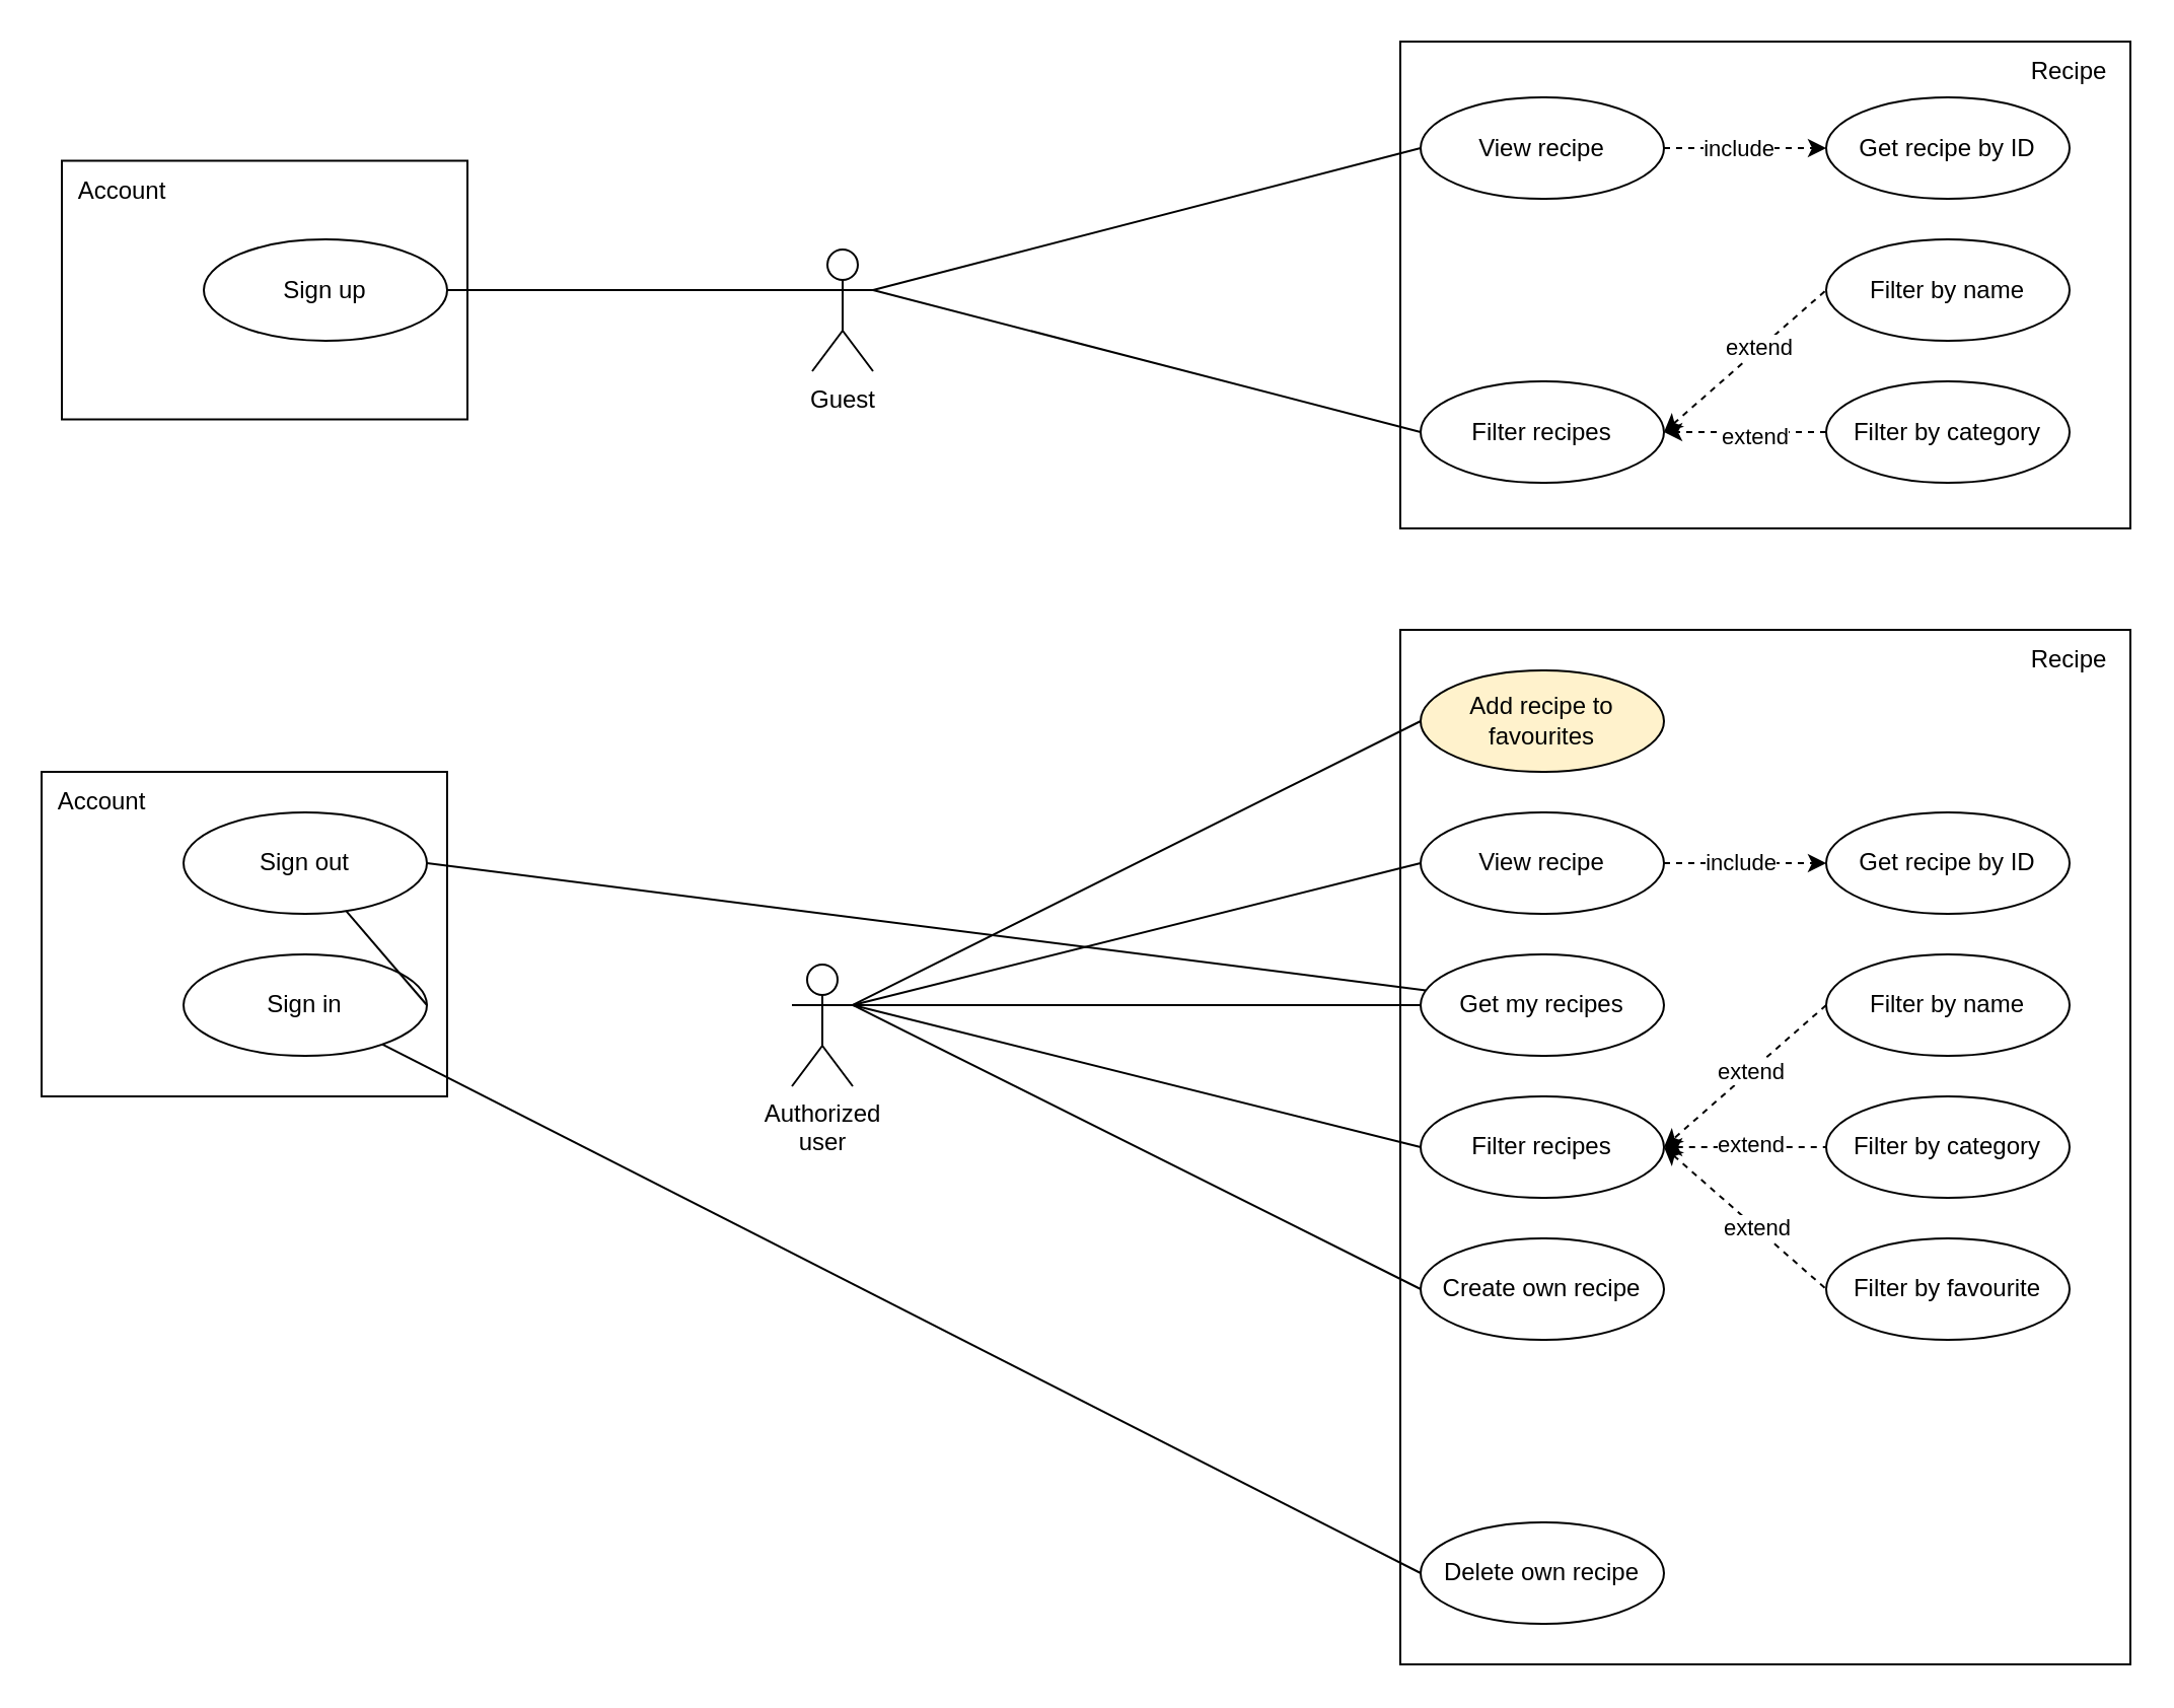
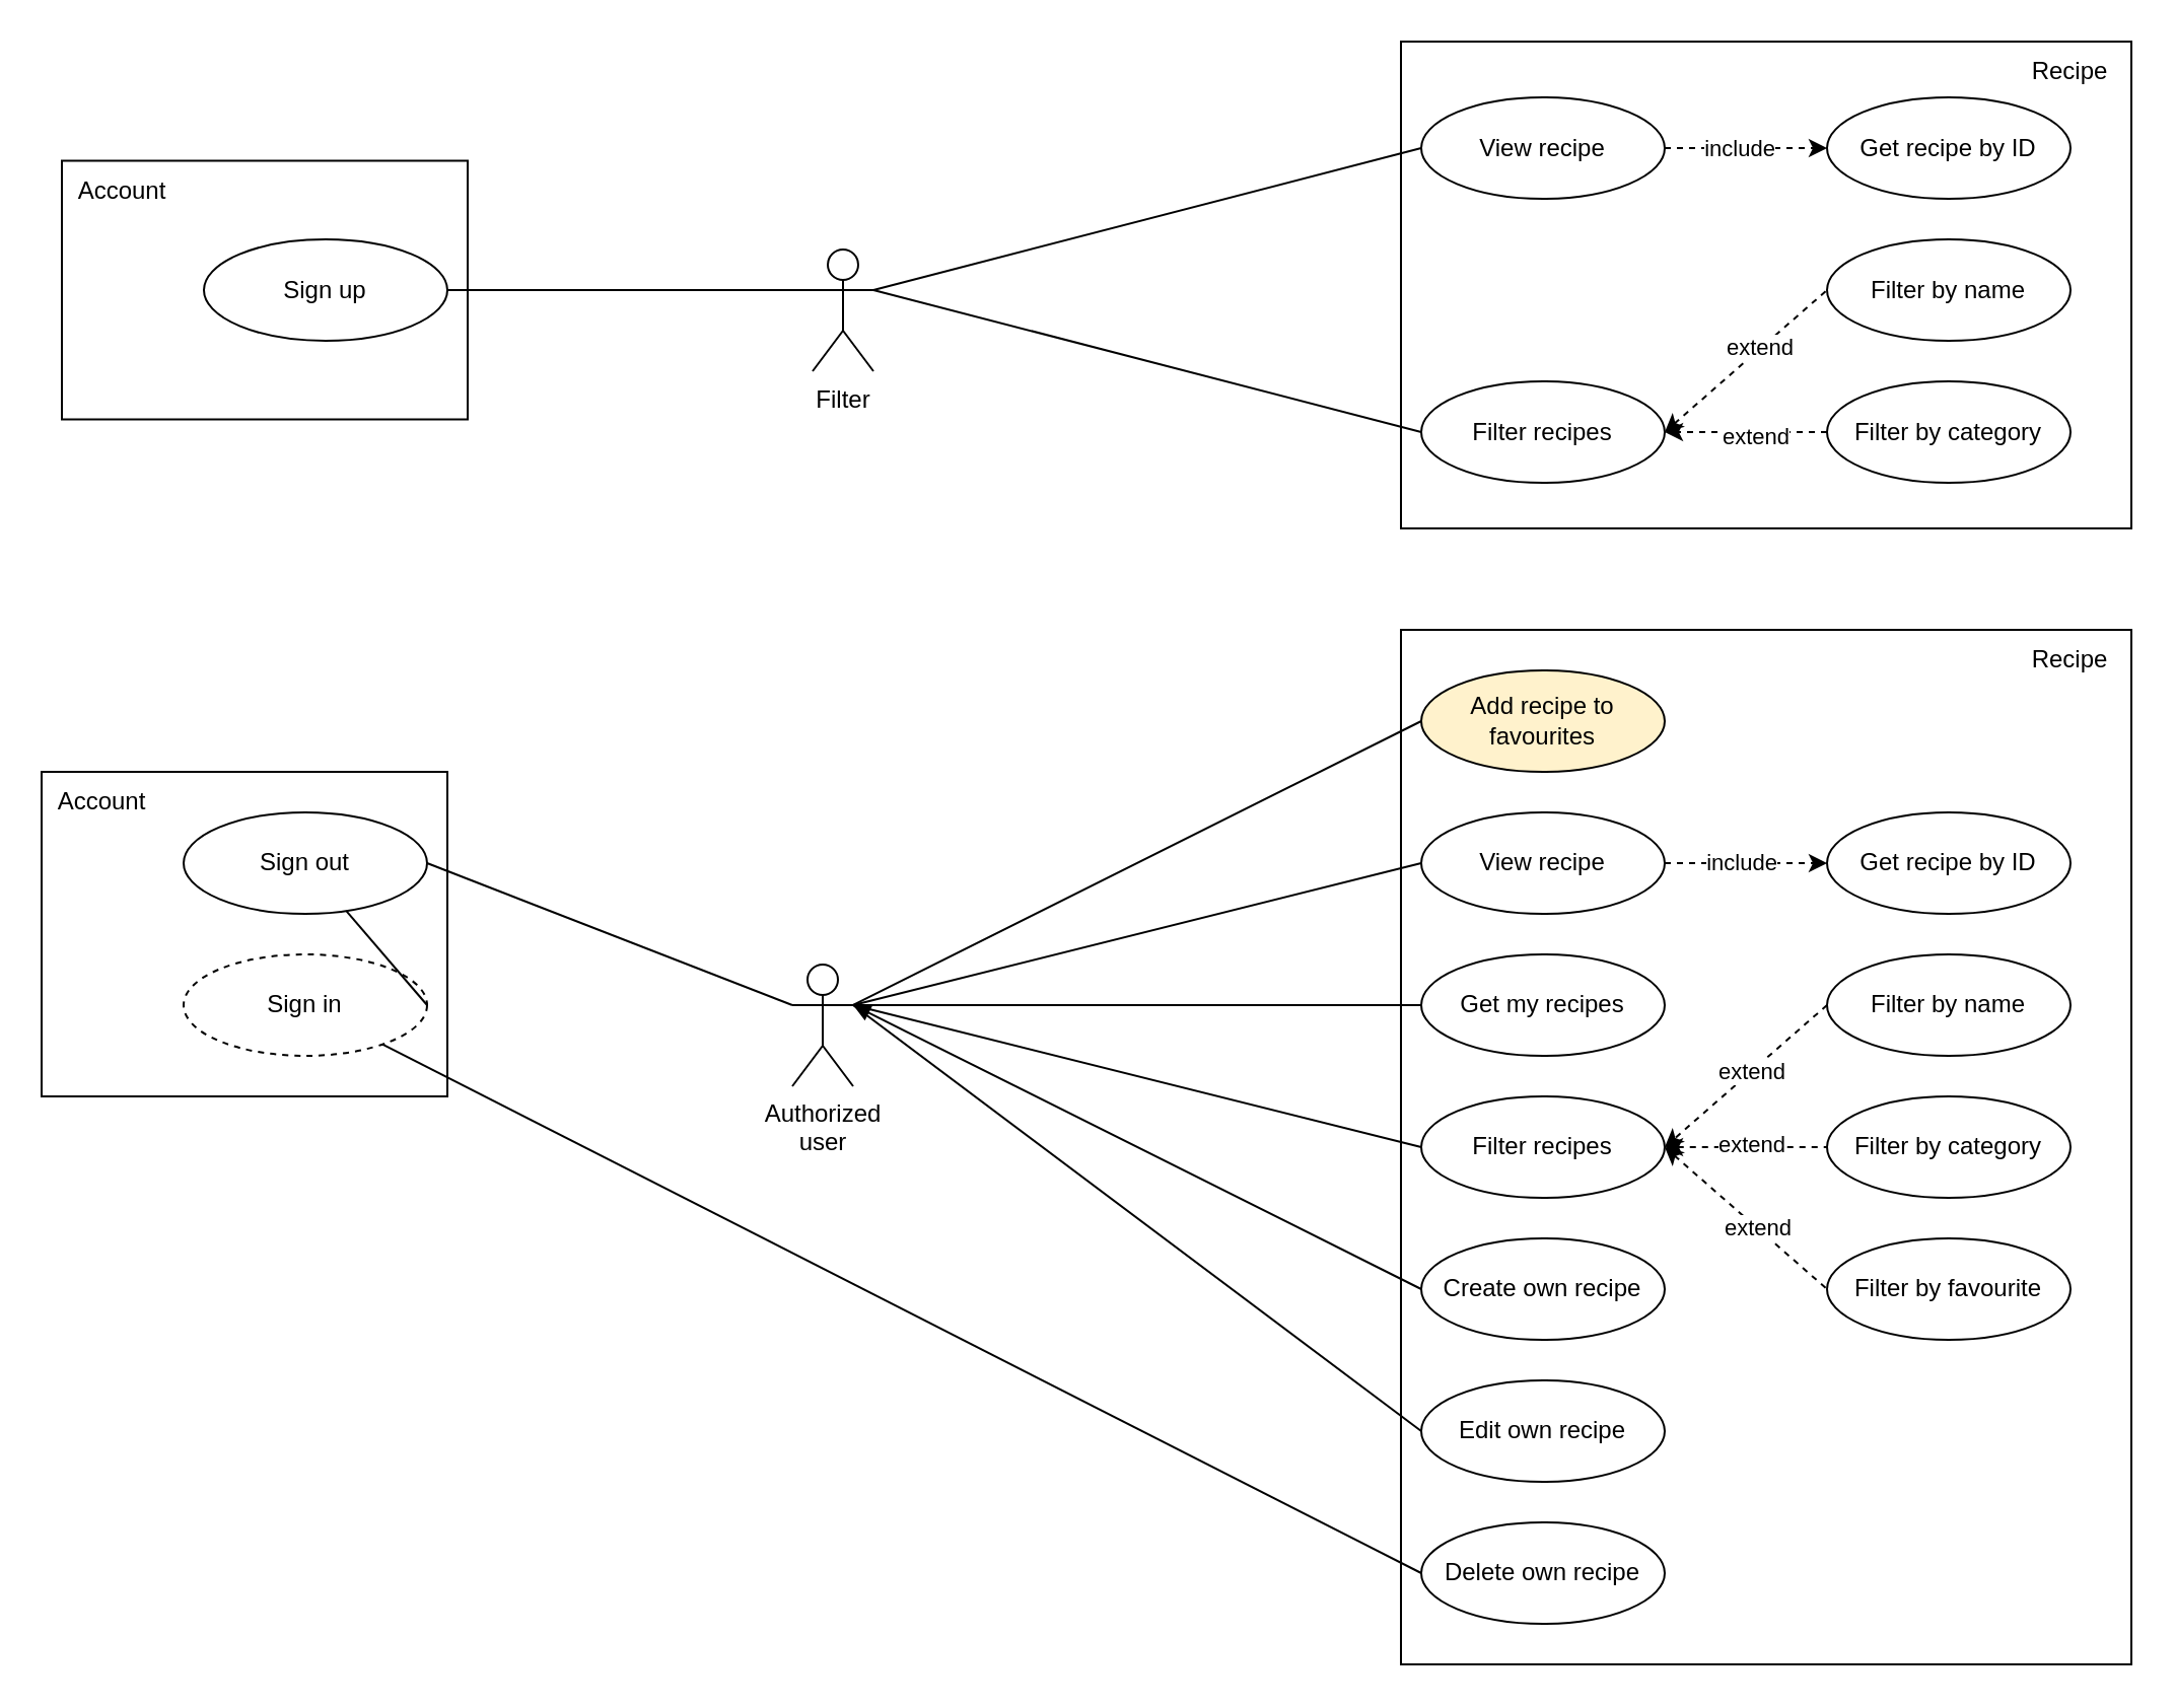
- <mxCell id="7" value="Guest" style="shape=umlActor;verticalLabelPosition=bottom;verticalAlign=top;html=1;outlineConnect=0;" parent="1" vertex="1"><mxGeometry x="400" y="122.5" width="30" height="60" as="geometry" /></mxCell>
+ <mxCell id="7" value="Filter" style="shape=umlActor;verticalLabelPosition=bottom;verticalAlign=top;html=1;outlineConnect=0;" parent="1" vertex="1"><mxGeometry x="400" y="122.5" width="30" height="60" as="geometry" /></mxCell>
- <mxCell id="21" value="" style="endArrow=none;html=1;rounded=0;exitX=1;exitY=0.5;exitDx=0;exitDy=0;" parent="1" source="18" target="53" edge="1"><mxGeometry width="50" height="50" relative="1" as="geometry"><mxPoint x="300" y="430" as="sourcePoint" /><mxPoint x="350" y="380" as="targetPoint" /></mxGeometry></mxCell>
+ <mxCell id="21" value="" style="endArrow=none;html=1;rounded=0;exitX=1;exitY=0.5;exitDx=0;exitDy=0;entryX=0;entryY=0.333;entryDx=0;entryDy=0;entryPerimeter=0;" parent="1" source="18" target="19" edge="1"><mxGeometry width="50" height="50" relative="1" as="geometry"><mxPoint x="300" y="430" as="sourcePoint" /><mxPoint x="350" y="380" as="targetPoint" /></mxGeometry></mxCell>
- <mxCell id="17" value="Sign in" style="ellipse;whiteSpace=wrap;html=1;" parent="1" vertex="1"><mxGeometry x="90" y="470" width="120" height="50" as="geometry" /></mxCell>
+ <mxCell id="17" value="Sign in" style="ellipse;whiteSpace=wrap;html=1;dashed=1;" parent="1" vertex="1"><mxGeometry x="90" y="470" width="120" height="50" as="geometry" /></mxCell>
- <mxCell id="32" value="" style="endArrow=none;html=1;rounded=0;entryX=1;entryY=0.333;entryDx=0;entryDy=0;entryPerimeter=0;exitX=0;exitY=0.5;exitDx=0;exitDy=0;" parent="1" source="29" target="19" edge="1"><mxGeometry width="50" height="50" relative="1" as="geometry"><mxPoint x="500" y="630" as="sourcePoint" /><mxPoint x="550" y="580" as="targetPoint" /></mxGeometry></mxCell>
+ <mxCell id="32" value="" style="endArrow=block;html=1;rounded=0;entryX=1;entryY=0.333;entryDx=0;entryDy=0;entryPerimeter=0;exitX=0;exitY=0.5;exitDx=0;exitDy=0;" parent="1" source="29" target="19" edge="1"><mxGeometry width="50" height="50" relative="1" as="geometry"><mxPoint x="500" y="630" as="sourcePoint" /><mxPoint x="550" y="580" as="targetPoint" /></mxGeometry></mxCell>
+ <mxCell id="33" value="" style="endArrow=none;html=1;rounded=0;entryX=1;entryY=0.333;entryDx=0;entryDy=0;entryPerimeter=0;exitX=0;exitY=0.5;exitDx=0;exitDy=0;" parent="1" source="30" target="19" edge="1"><mxGeometry width="50" height="50" relative="1" as="geometry"><mxPoint x="510" y="690" as="sourcePoint" /><mxPoint x="560" y="640" as="targetPoint" /></mxGeometry></mxCell>
+ <mxCell id="30" value="Edit own recipe" style="ellipse;whiteSpace=wrap;html=1;" parent="1" vertex="1"><mxGeometry x="700" y="680" width="120" height="50" as="geometry" /></mxCell>
